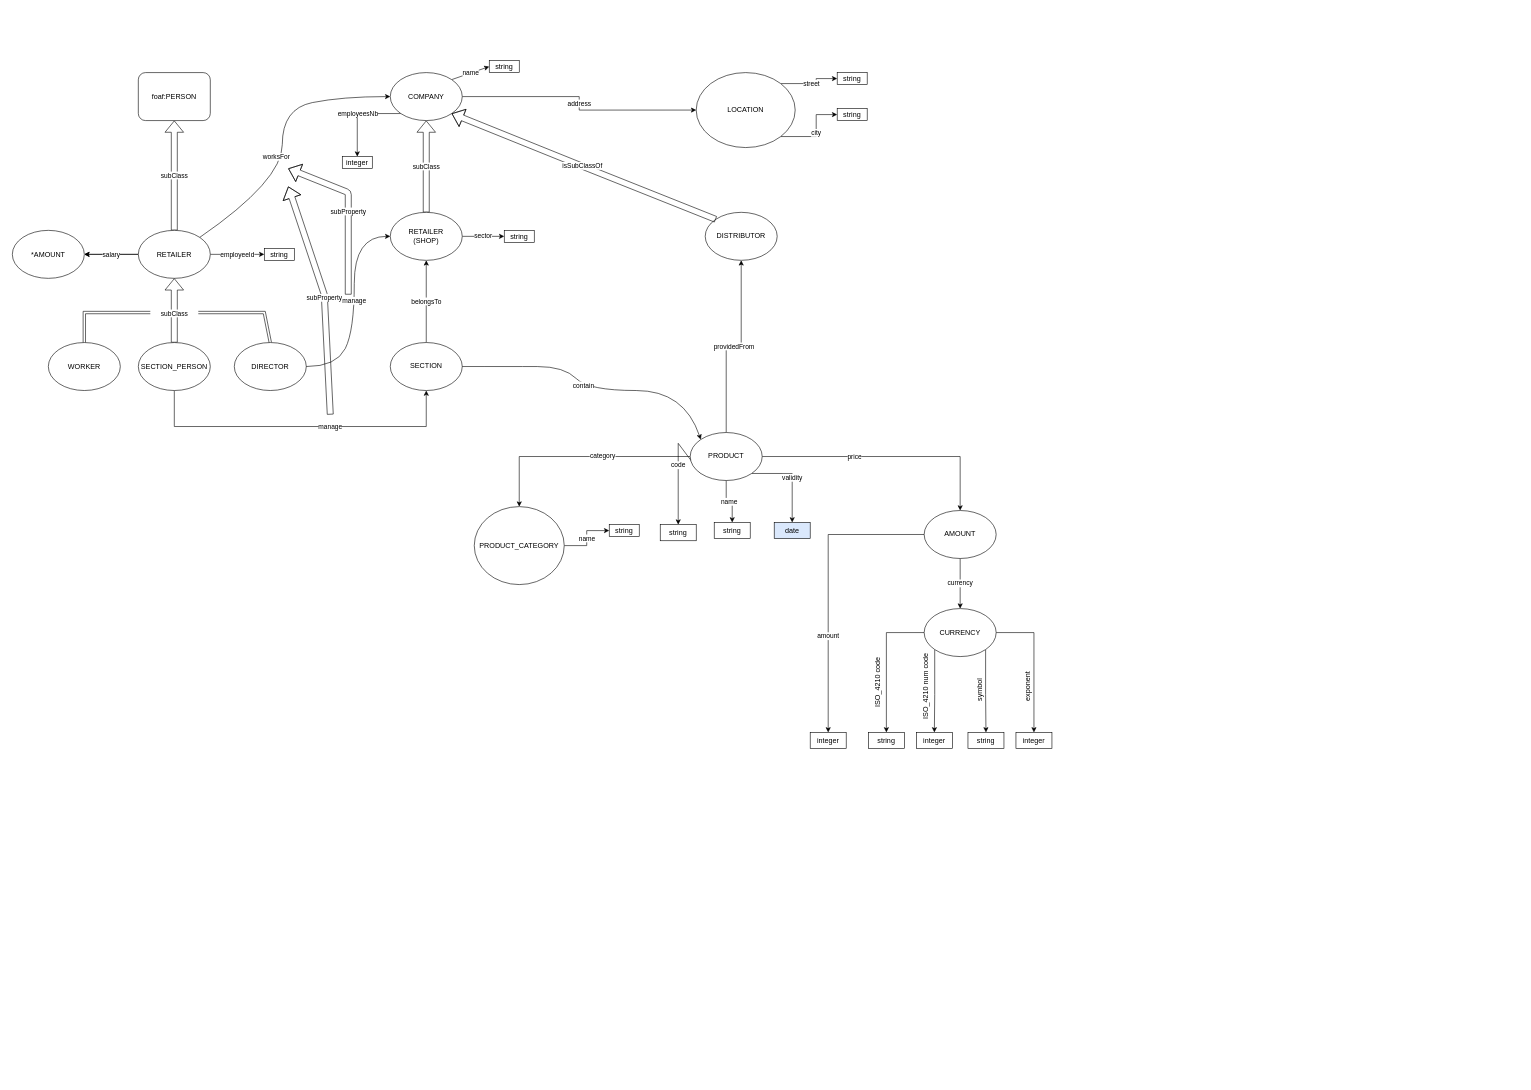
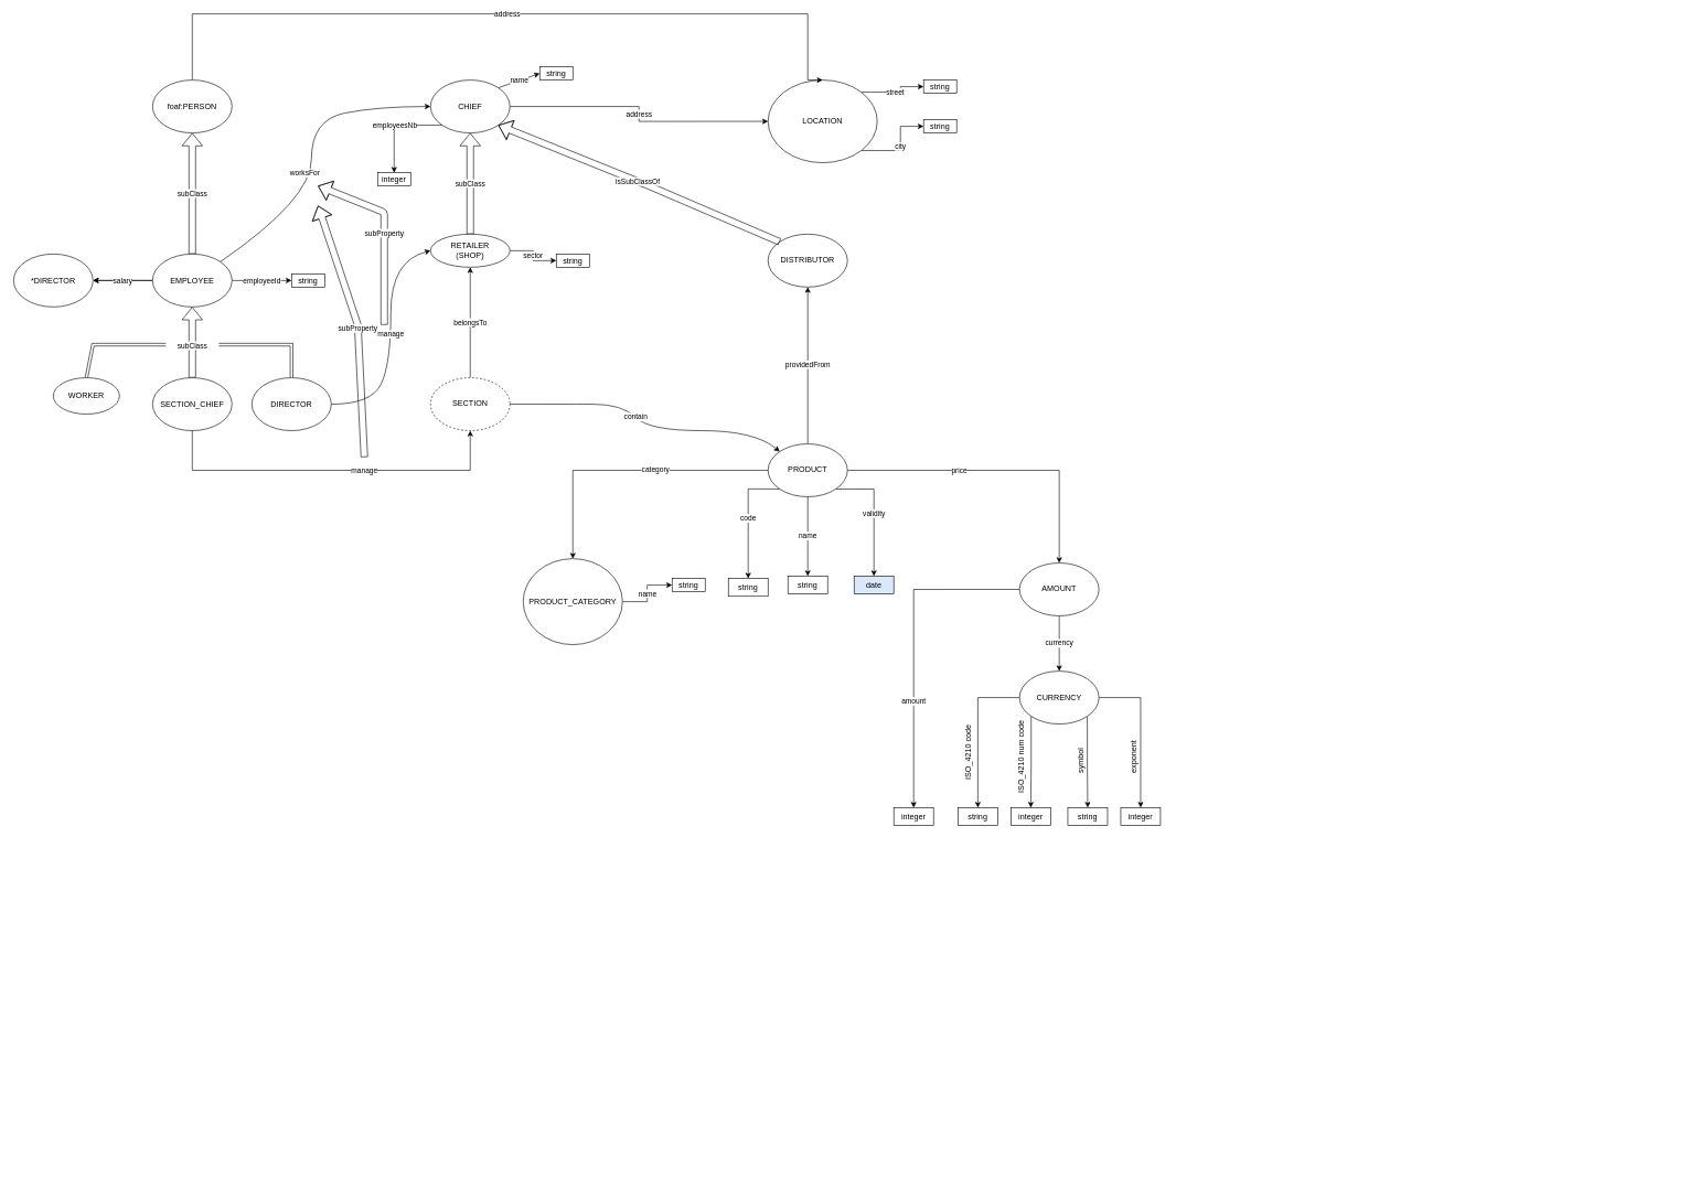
+ <mxCell id="45" value="address" style="edgeStyle=orthogonalEdgeStyle;rounded=0;orthogonalLoop=1;jettySize=auto;html=1;exitX=0.5;exitY=0;exitDx=0;exitDy=0;entryX=0.5;entryY=0;entryDx=0;entryDy=0;" parent="1" source="46" target="34" edge="1"><mxGeometry relative="1" as="geometry"><mxPoint x="1130" y="110.5" as="targetPoint" /><Array as="points"><mxPoint x="290" y="20.5" /><mxPoint x="1220" y="20.5" /></Array></mxGeometry></mxCell>
- <mxCell id="46" value="foaf:PERSON" style="whiteSpace=wrap;html=1;rounded=1;" parent="1" vertex="1"><mxGeometry x="230" y="120.5" width="120" height="80" as="geometry" /></mxCell>
+ <mxCell id="46" value="foaf:PERSON" style="ellipse;whiteSpace=wrap;html=1;" parent="1" vertex="1"><mxGeometry x="230" y="120.5" width="120" height="80" as="geometry" /></mxCell>
- <mxCell id="61" value="COMPANY" style="ellipse;whiteSpace=wrap;html=1;" parent="1" vertex="1"><mxGeometry x="650" y="120.5" width="120" height="80" as="geometry" /></mxCell>
+ <mxCell id="61" value="CHIEF" style="ellipse;whiteSpace=wrap;html=1;" parent="1" vertex="1"><mxGeometry x="650" y="120.5" width="120" height="80" as="geometry" /></mxCell>
- <mxCell id="31" value="RETAILER&lt;br&gt;(SHOP)" style="ellipse;whiteSpace=wrap;html=1;" parent="1" vertex="1"><mxGeometry x="650" y="353.487" width="120" height="80" as="geometry" /></mxCell>
+ <mxCell id="31" value="RETAILER&lt;br&gt;(SHOP)" style="ellipse;whiteSpace=wrap;html=1;" parent="1" vertex="1"><mxGeometry x="650" y="353.487" width="120" height="50" as="geometry" /></mxCell>
- <mxCell id="48" value="DISTRIBUTOR" style="ellipse;whiteSpace=wrap;html=1;" parent="1" vertex="1"><mxGeometry x="1175" y="353.441" width="120" height="80" as="geometry" /></mxCell>
+ <mxCell id="48" value="DISTRIBUTOR" style="ellipse;whiteSpace=wrap;html=1;" parent="1" vertex="1"><mxGeometry x="1160" y="353.441" width="120" height="80" as="geometry" /></mxCell>
- <mxCell id="44" value="*AMOUNT" style="ellipse;whiteSpace=wrap;html=1;" parent="1" vertex="1"><mxGeometry x="20" y="383.5" width="120" height="80" as="geometry" /></mxCell>
+ <mxCell id="44" value="*DIRECTOR" style="ellipse;whiteSpace=wrap;html=1;" parent="1" vertex="1"><mxGeometry x="20" y="383.5" width="120" height="80" as="geometry" /></mxCell>
- <mxCell id="43" value="RETAILER" style="ellipse;whiteSpace=wrap;html=1;" parent="1" vertex="1"><mxGeometry x="230" y="383.5" width="120" height="80" as="geometry" /></mxCell>
+ <mxCell id="43" value="EMPLOYEE" style="ellipse;whiteSpace=wrap;html=1;" parent="1" vertex="1"><mxGeometry x="230" y="383.5" width="120" height="80" as="geometry" /></mxCell>
- <mxCell id="55" value="WORKER" style="ellipse;whiteSpace=wrap;html=1;" parent="1" vertex="1"><mxGeometry x="80" y="570.5" width="120" height="80" as="geometry" /></mxCell>
+ <mxCell id="55" value="WORKER" style="ellipse;whiteSpace=wrap;html=1;" parent="1" vertex="1"><mxGeometry x="80" y="570.5" width="100" height="55" as="geometry" /></mxCell>
- <mxCell id="53" value="SECTION_PERSON" style="ellipse;whiteSpace=wrap;html=1;" parent="1" vertex="1"><mxGeometry x="230" y="570.5" width="120" height="80" as="geometry" /></mxCell>
+ <mxCell id="53" value="SECTION_CHIEF" style="ellipse;whiteSpace=wrap;html=1;" parent="1" vertex="1"><mxGeometry x="230" y="570.5" width="120" height="80" as="geometry" /></mxCell>
- <mxCell id="50" value="DIRECTOR" style="ellipse;whiteSpace=wrap;html=1;" parent="1" vertex="1"><mxGeometry x="390" y="570.5" width="120" height="80" as="geometry" /></mxCell>
+ <mxCell id="50" value="DIRECTOR" style="ellipse;whiteSpace=wrap;html=1;" parent="1" vertex="1"><mxGeometry x="380" y="570.5" width="120" height="80" as="geometry" /></mxCell>
- <mxCell id="38" value="SECTION" style="ellipse;whiteSpace=wrap;html=1;" parent="1" vertex="1"><mxGeometry x="650" y="570.487" width="120" height="80" as="geometry" /></mxCell>
+ <mxCell id="38" value="SECTION" style="ellipse;whiteSpace=wrap;html=1;dashed=1;" parent="1" vertex="1"><mxGeometry x="650" y="570.487" width="120" height="80" as="geometry" /></mxCell>
- <mxCell id="10" value="PRODUCT" style="ellipse;whiteSpace=wrap;html=1;" parent="1" vertex="1"><mxGeometry x="1150" y="720.487" width="120" height="80" as="geometry" /></mxCell>
+ <mxCell id="10" value="PRODUCT" style="ellipse;whiteSpace=wrap;html=1;" parent="1" vertex="1"><mxGeometry x="1160" y="670.487" width="120" height="80" as="geometry" /></mxCell>
